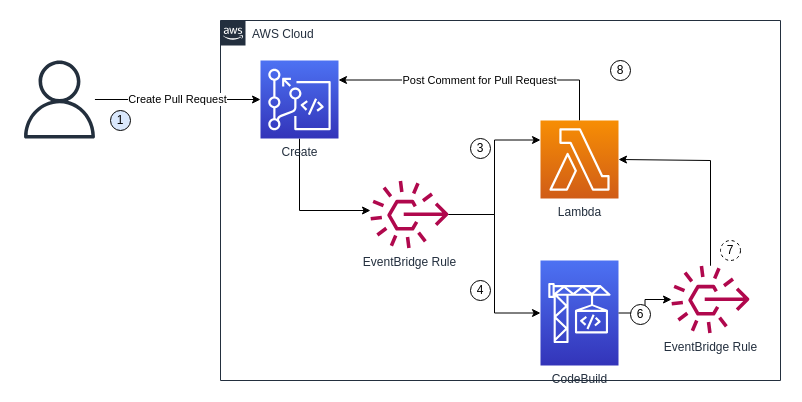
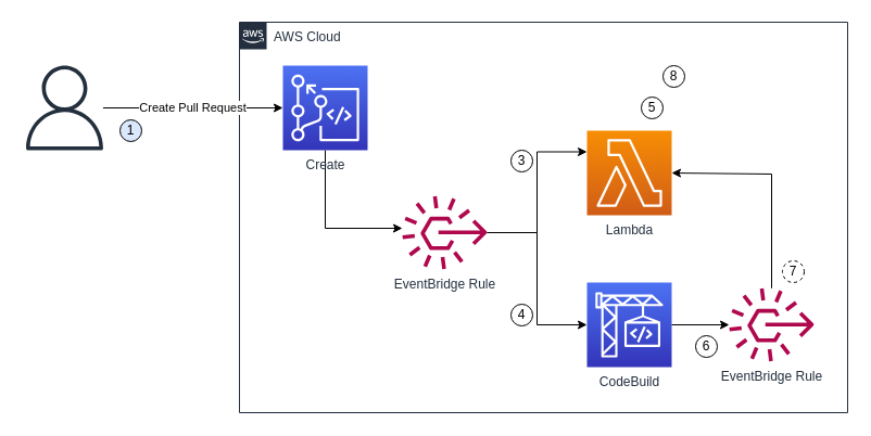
- <mxCell id="7" value="Post Comment for Pull Request" style="edgeStyle=orthogonalEdgeStyle;rounded=0;orthogonalLoop=1;jettySize=auto;html=1;exitX=0.5;exitY=0;exitDx=0;exitDy=0;exitPerimeter=0;entryX=1;entryY=0.25;entryDx=0;entryDy=0;entryPerimeter=0;" edge="1" parent="2" source="8" target="4"><mxGeometry relative="1" as="geometry" /></mxCell>
+ <mxCell id="16" value="5" style="ellipse;whiteSpace=wrap;html=1;aspect=fixed;" vertex="1" parent="2"><mxGeometry x="370" y="69" width="20" height="20" as="geometry" /></mxCell>
- <mxCell id="5" value="CodeBuild" style="sketch=0;points=[[0,0,0],[0.25,0,0],[0.5,0,0],[0.75,0,0],[1,0,0],[0,1,0],[0.25,1,0],[0.5,1,0],[0.75,1,0],[1,1,0],[0,0.25,0],[0,0.5,0],[0,0.75,0],[1,0.25,0],[1,0.5,0],[1,0.75,0]];outlineConnect=0;fontColor=#232F3E;gradientColor=#4D72F3;gradientDirection=north;fillColor=#3334B9;strokeColor=#ffffff;dashed=0;verticalLabelPosition=bottom;verticalAlign=top;align=center;html=1;fontSize=12;fontStyle=0;aspect=fixed;shape=mxgraph.aws4.resourceIcon;resIcon=mxgraph.aws4.codebuild;" vertex="1" parent="2"><mxGeometry x="320" y="240" width="78" height="105" as="geometry" /></mxCell>
+ <mxCell id="5" value="CodeBuild" style="sketch=0;points=[[0,0,0],[0.25,0,0],[0.5,0,0],[0.75,0,0],[1,0,0],[0,1,0],[0.25,1,0],[0.5,1,0],[0.75,1,0],[1,1,0],[0,0.25,0],[0,0.5,0],[0,0.75,0],[1,0.25,0],[1,0.5,0],[1,0.75,0]];outlineConnect=0;fontColor=#232F3E;gradientColor=#4D72F3;gradientDirection=north;fillColor=#3334B9;strokeColor=#ffffff;dashed=0;verticalLabelPosition=bottom;verticalAlign=top;align=center;html=1;fontSize=12;fontStyle=0;aspect=fixed;shape=mxgraph.aws4.resourceIcon;resIcon=mxgraph.aws4.codebuild;" vertex="1" parent="2"><mxGeometry x="320" y="240" width="78" height="78" as="geometry" /></mxCell>
- <mxCell id="17" value="6" style="ellipse;whiteSpace=wrap;html=1;aspect=fixed;" vertex="1" parent="2"><mxGeometry x="410" y="284" width="20" height="20" as="geometry" /></mxCell>
+ <mxCell id="17" value="6" style="ellipse;whiteSpace=wrap;html=1;aspect=fixed;" vertex="1" parent="2"><mxGeometry x="420" y="289" width="20" height="20" as="geometry" /></mxCell>
